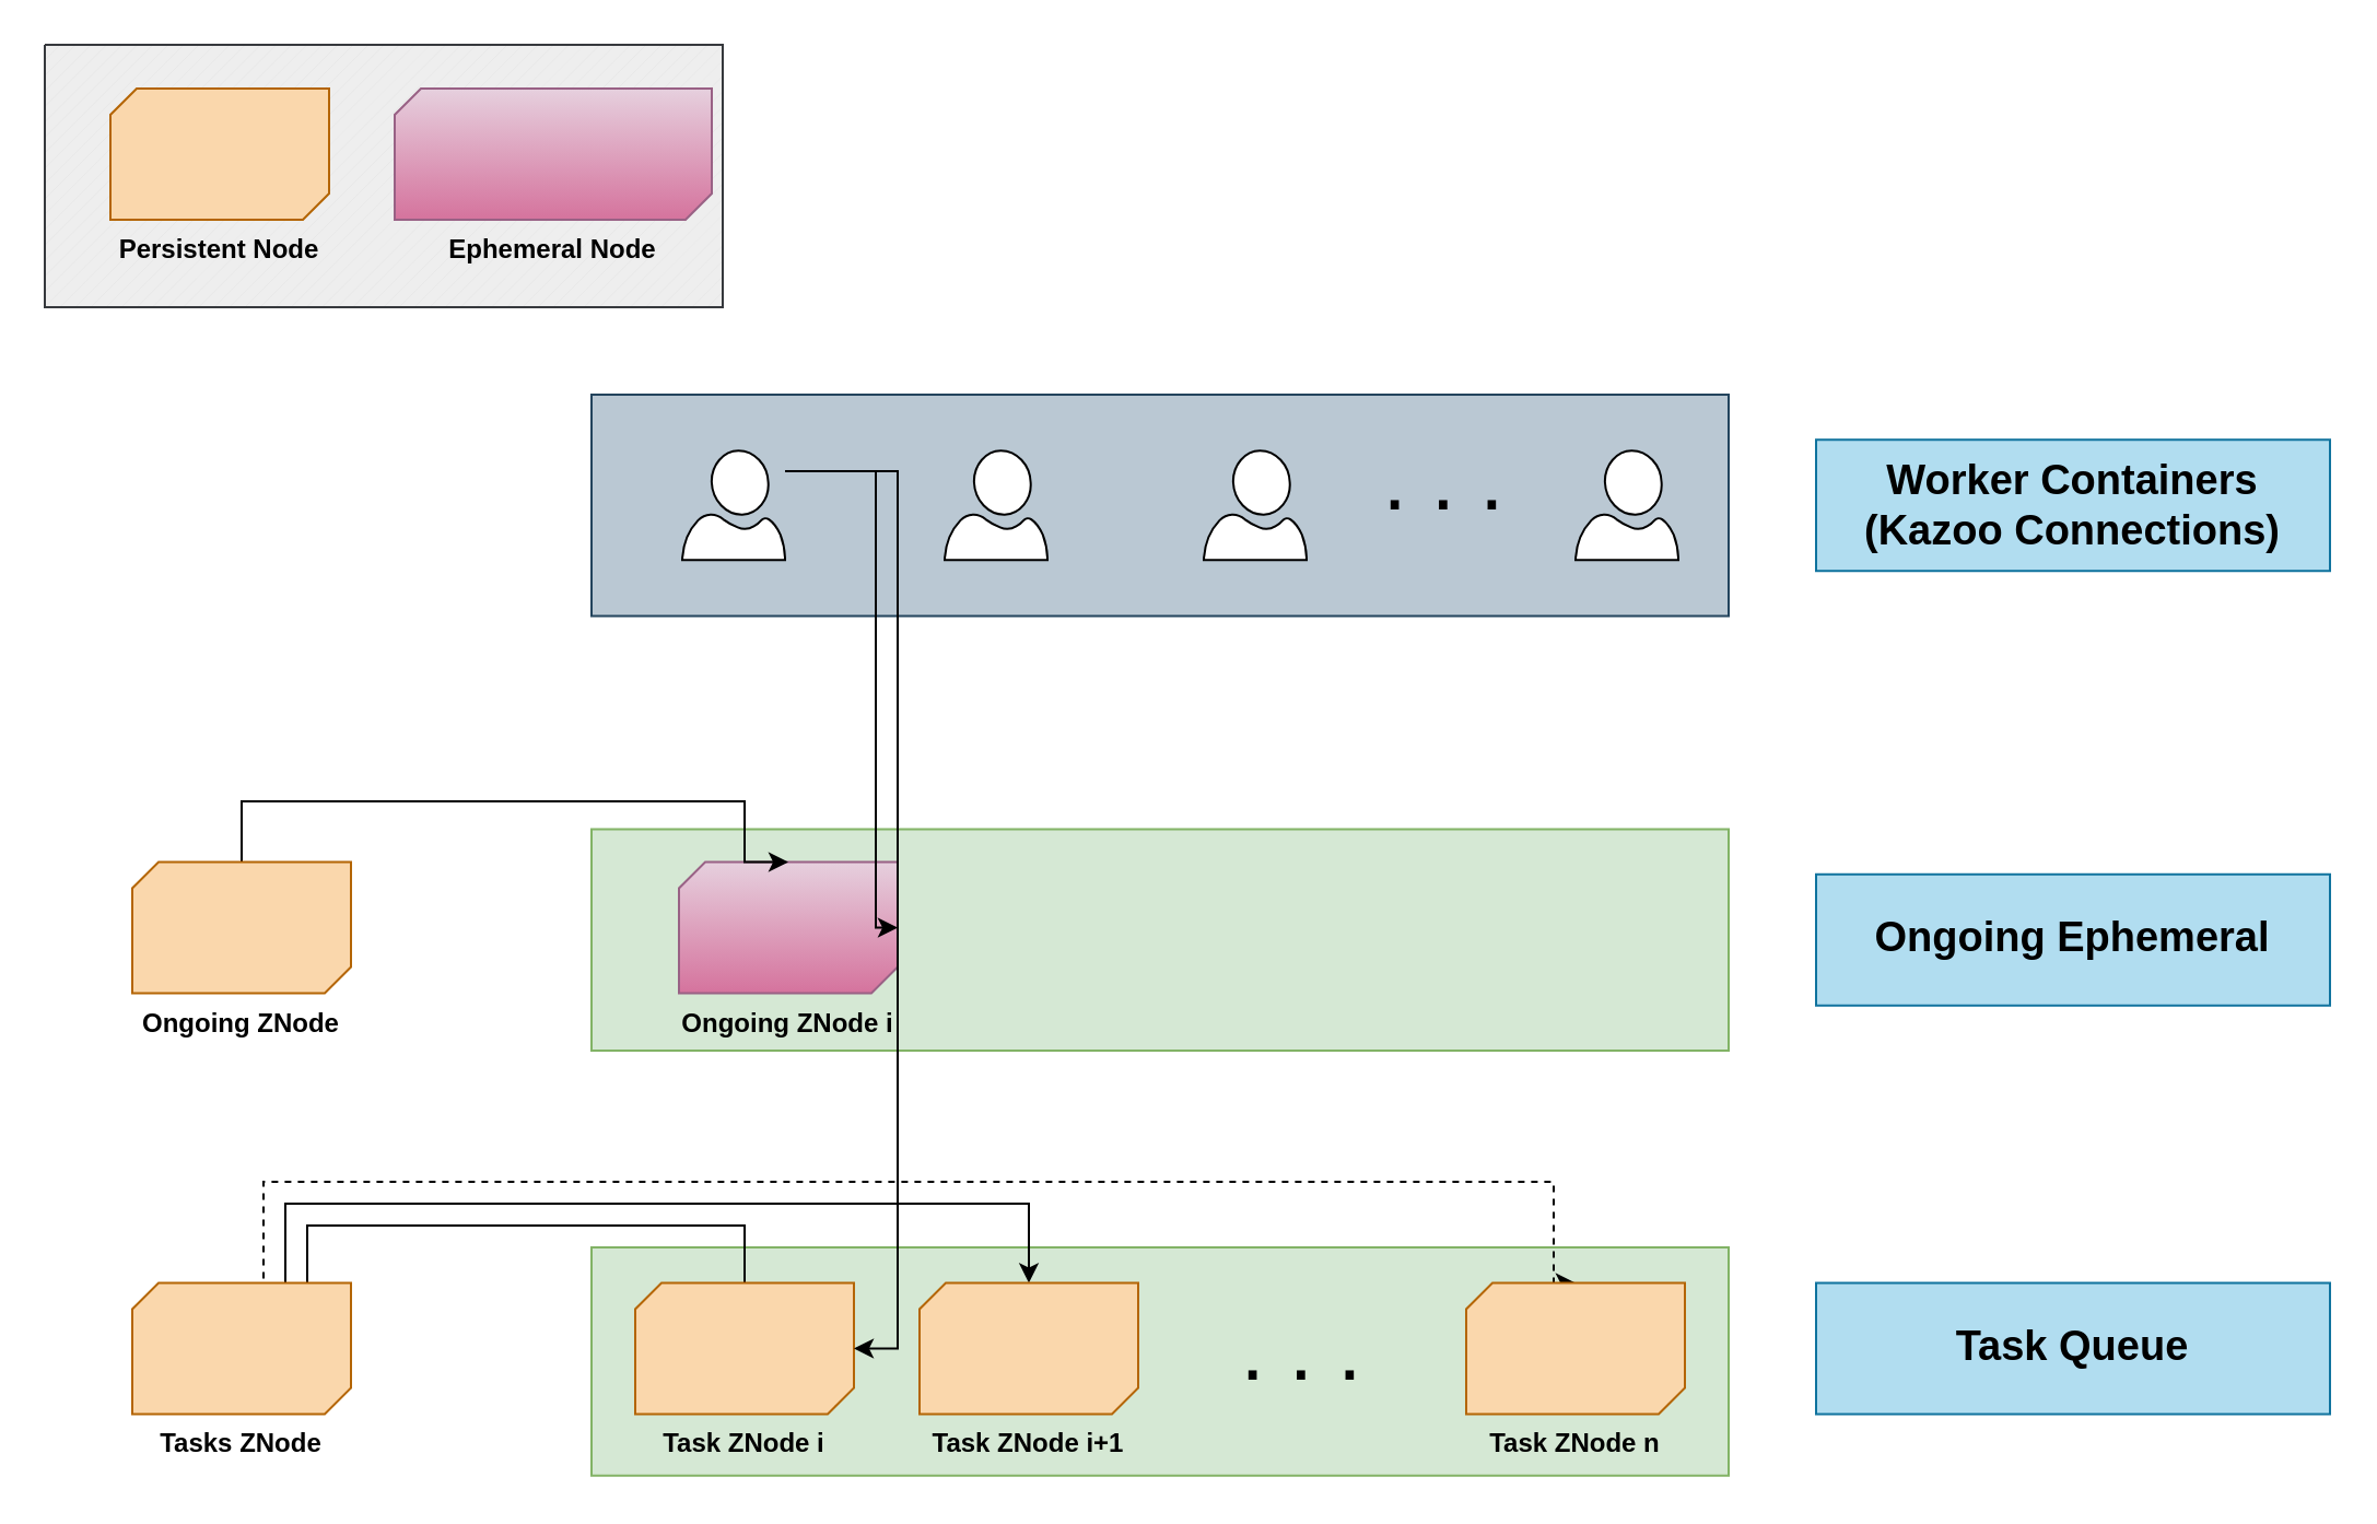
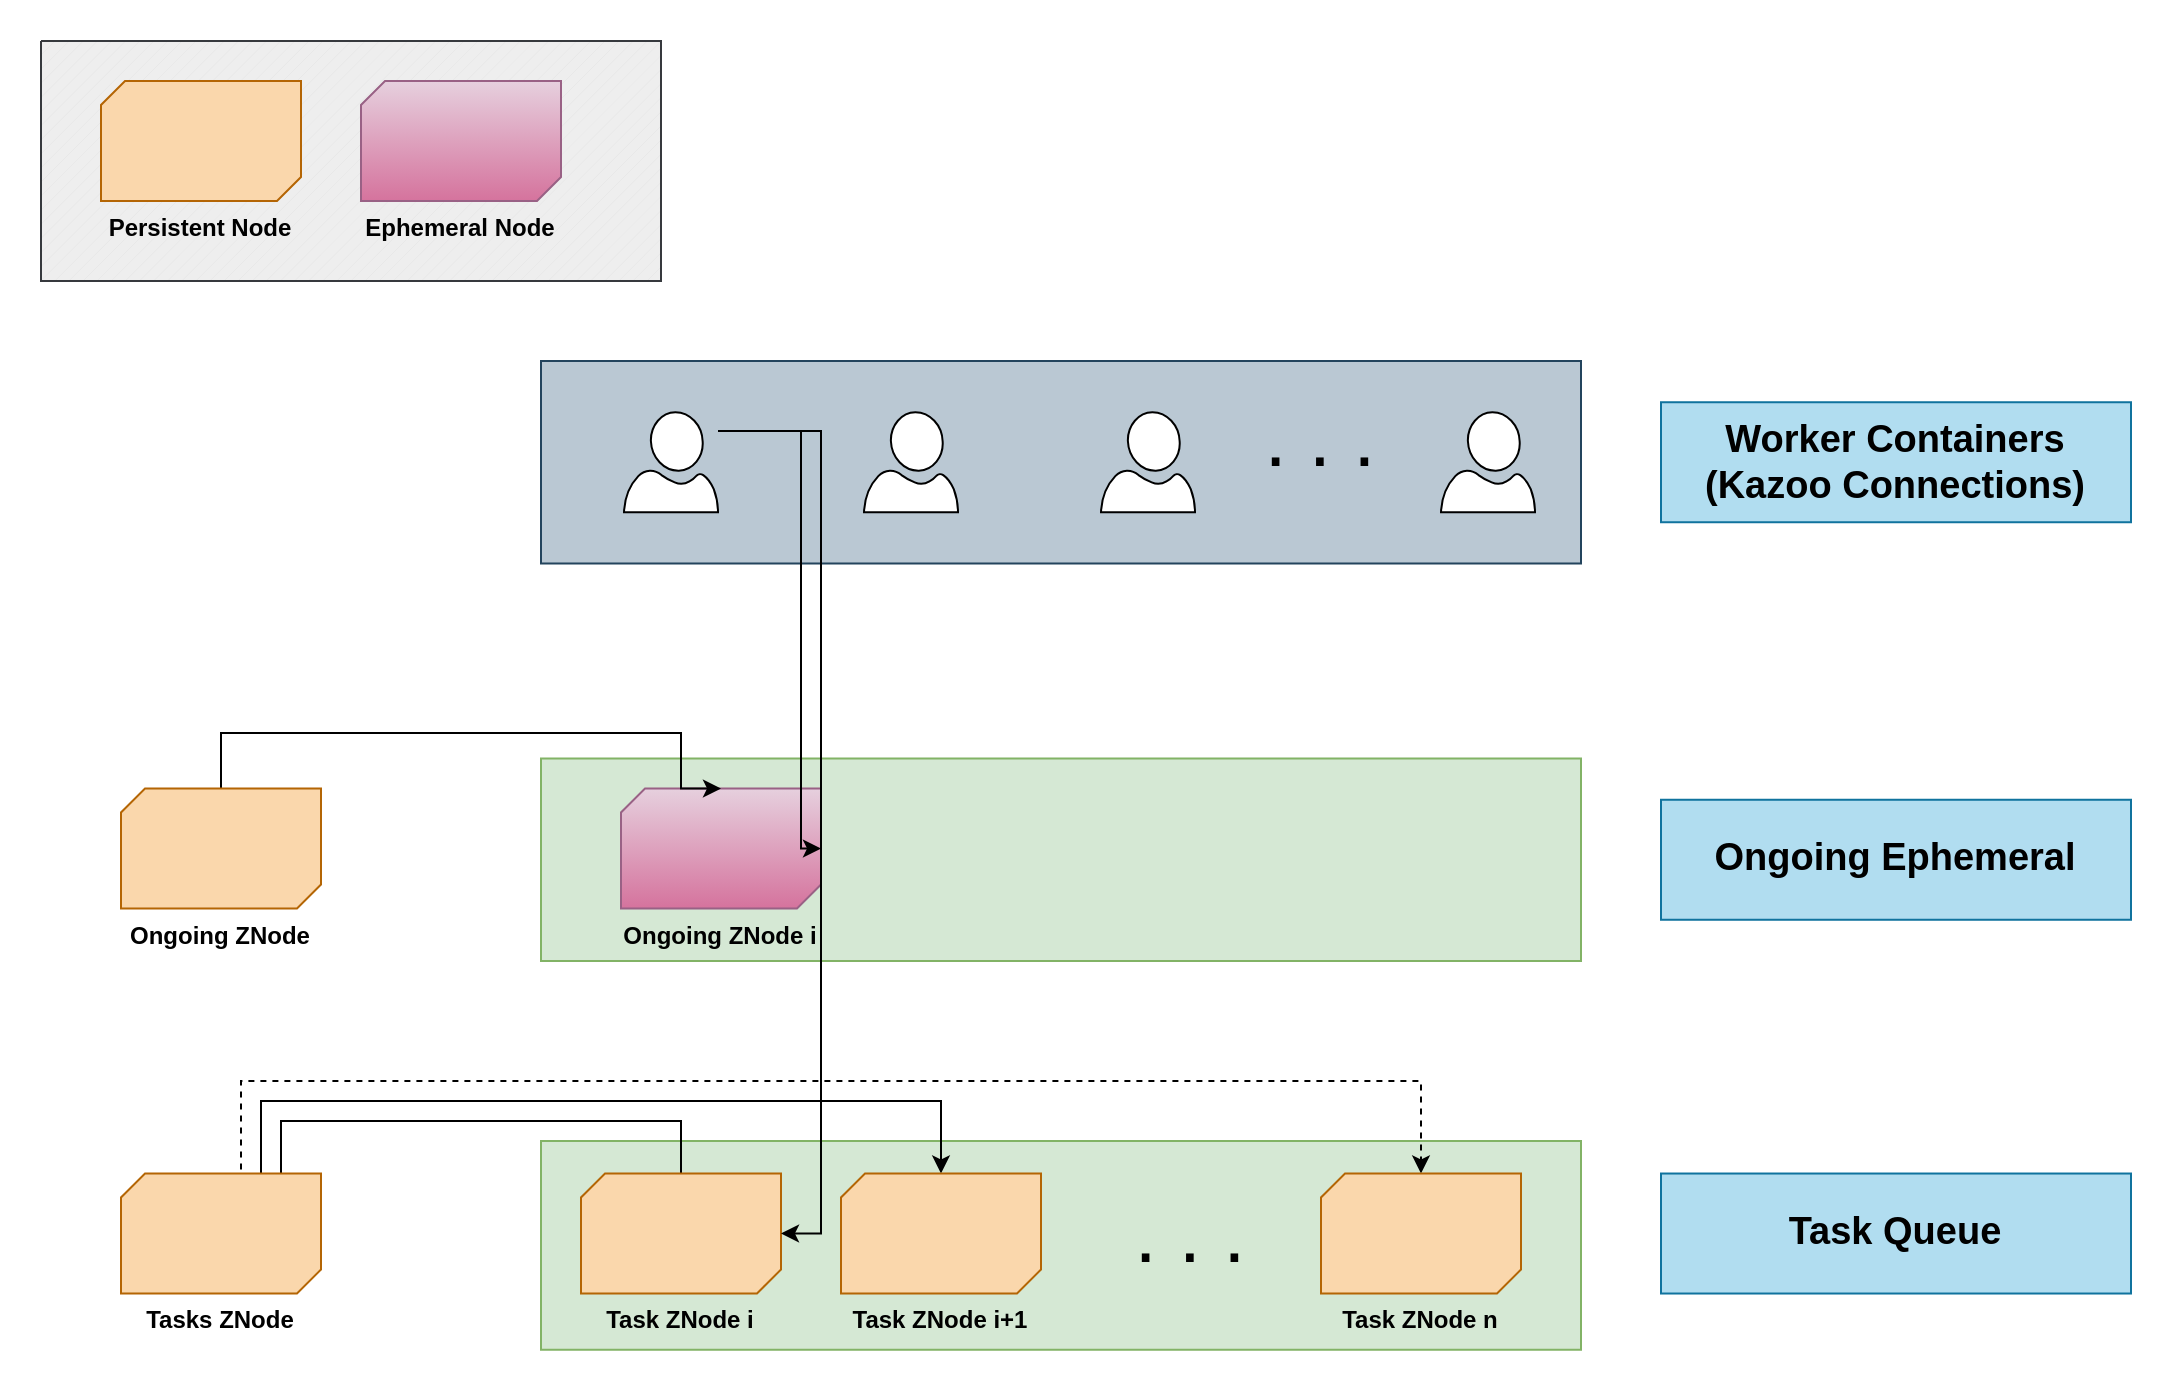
- <mxCell id="28" value="&lt;b&gt;Ephemeral Node&lt;/b&gt;" style="verticalLabelPosition=bottom;verticalAlign=top;html=1;shape=mxgraph.basic.diag_snip_rect;dx=6;whiteSpace=wrap;fillColor=#e6d0de;strokeColor=#996185;gradientColor=#d5739d;" vertex="1" parent="1"><mxGeometry x="180" y="40" width="145" height="60" as="geometry" /></mxCell>
+ <mxCell id="28" value="&lt;b&gt;Ephemeral Node&lt;/b&gt;" style="verticalLabelPosition=bottom;verticalAlign=top;html=1;shape=mxgraph.basic.diag_snip_rect;dx=6;whiteSpace=wrap;fillColor=#e6d0de;strokeColor=#996185;gradientColor=#d5739d;" vertex="1" parent="1"><mxGeometry x="180" y="40" width="100" height="60" as="geometry" /></mxCell>
- <mxCell id="11" value="&lt;b&gt;Task ZNode n&lt;/b&gt;" style="verticalLabelPosition=bottom;verticalAlign=top;html=1;shape=mxgraph.basic.diag_snip_rect;dx=6;whiteSpace=wrap;fillColor=#fad7ac;strokeColor=#b46504;" parent="1" vertex="1"><mxGeometry x="670" y="586.25" width="100" height="60" as="geometry" /></mxCell>
+ <mxCell id="11" value="&lt;b&gt;Task ZNode n&lt;/b&gt;" style="verticalLabelPosition=bottom;verticalAlign=top;html=1;shape=mxgraph.basic.diag_snip_rect;dx=6;whiteSpace=wrap;fillColor=#fad7ac;strokeColor=#b46504;" parent="1" vertex="1"><mxGeometry x="660" y="586.25" width="100" height="60" as="geometry" /></mxCell>
